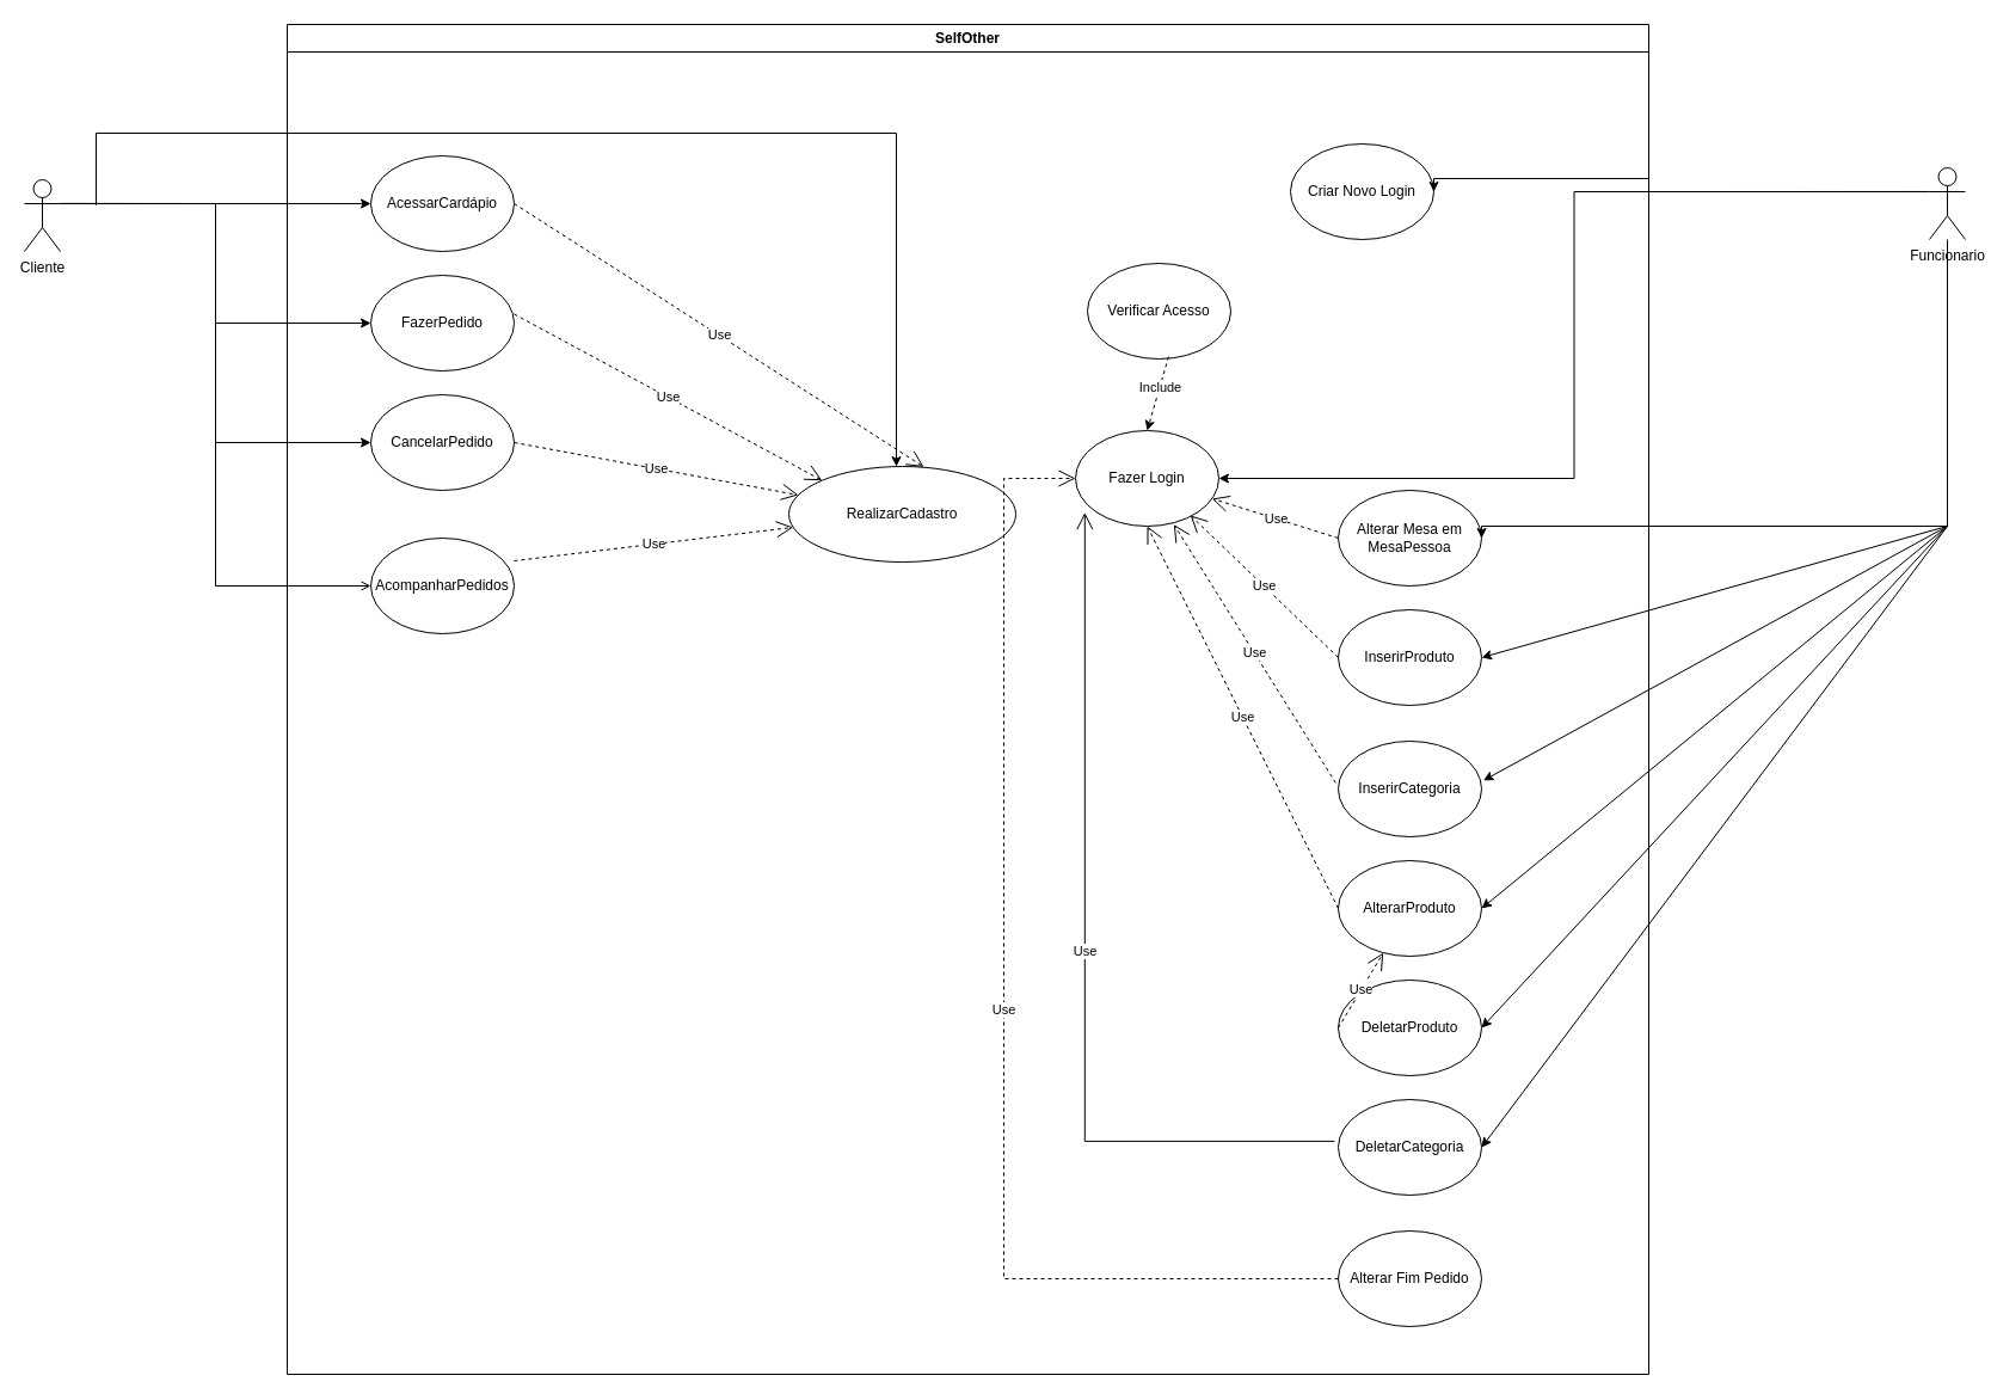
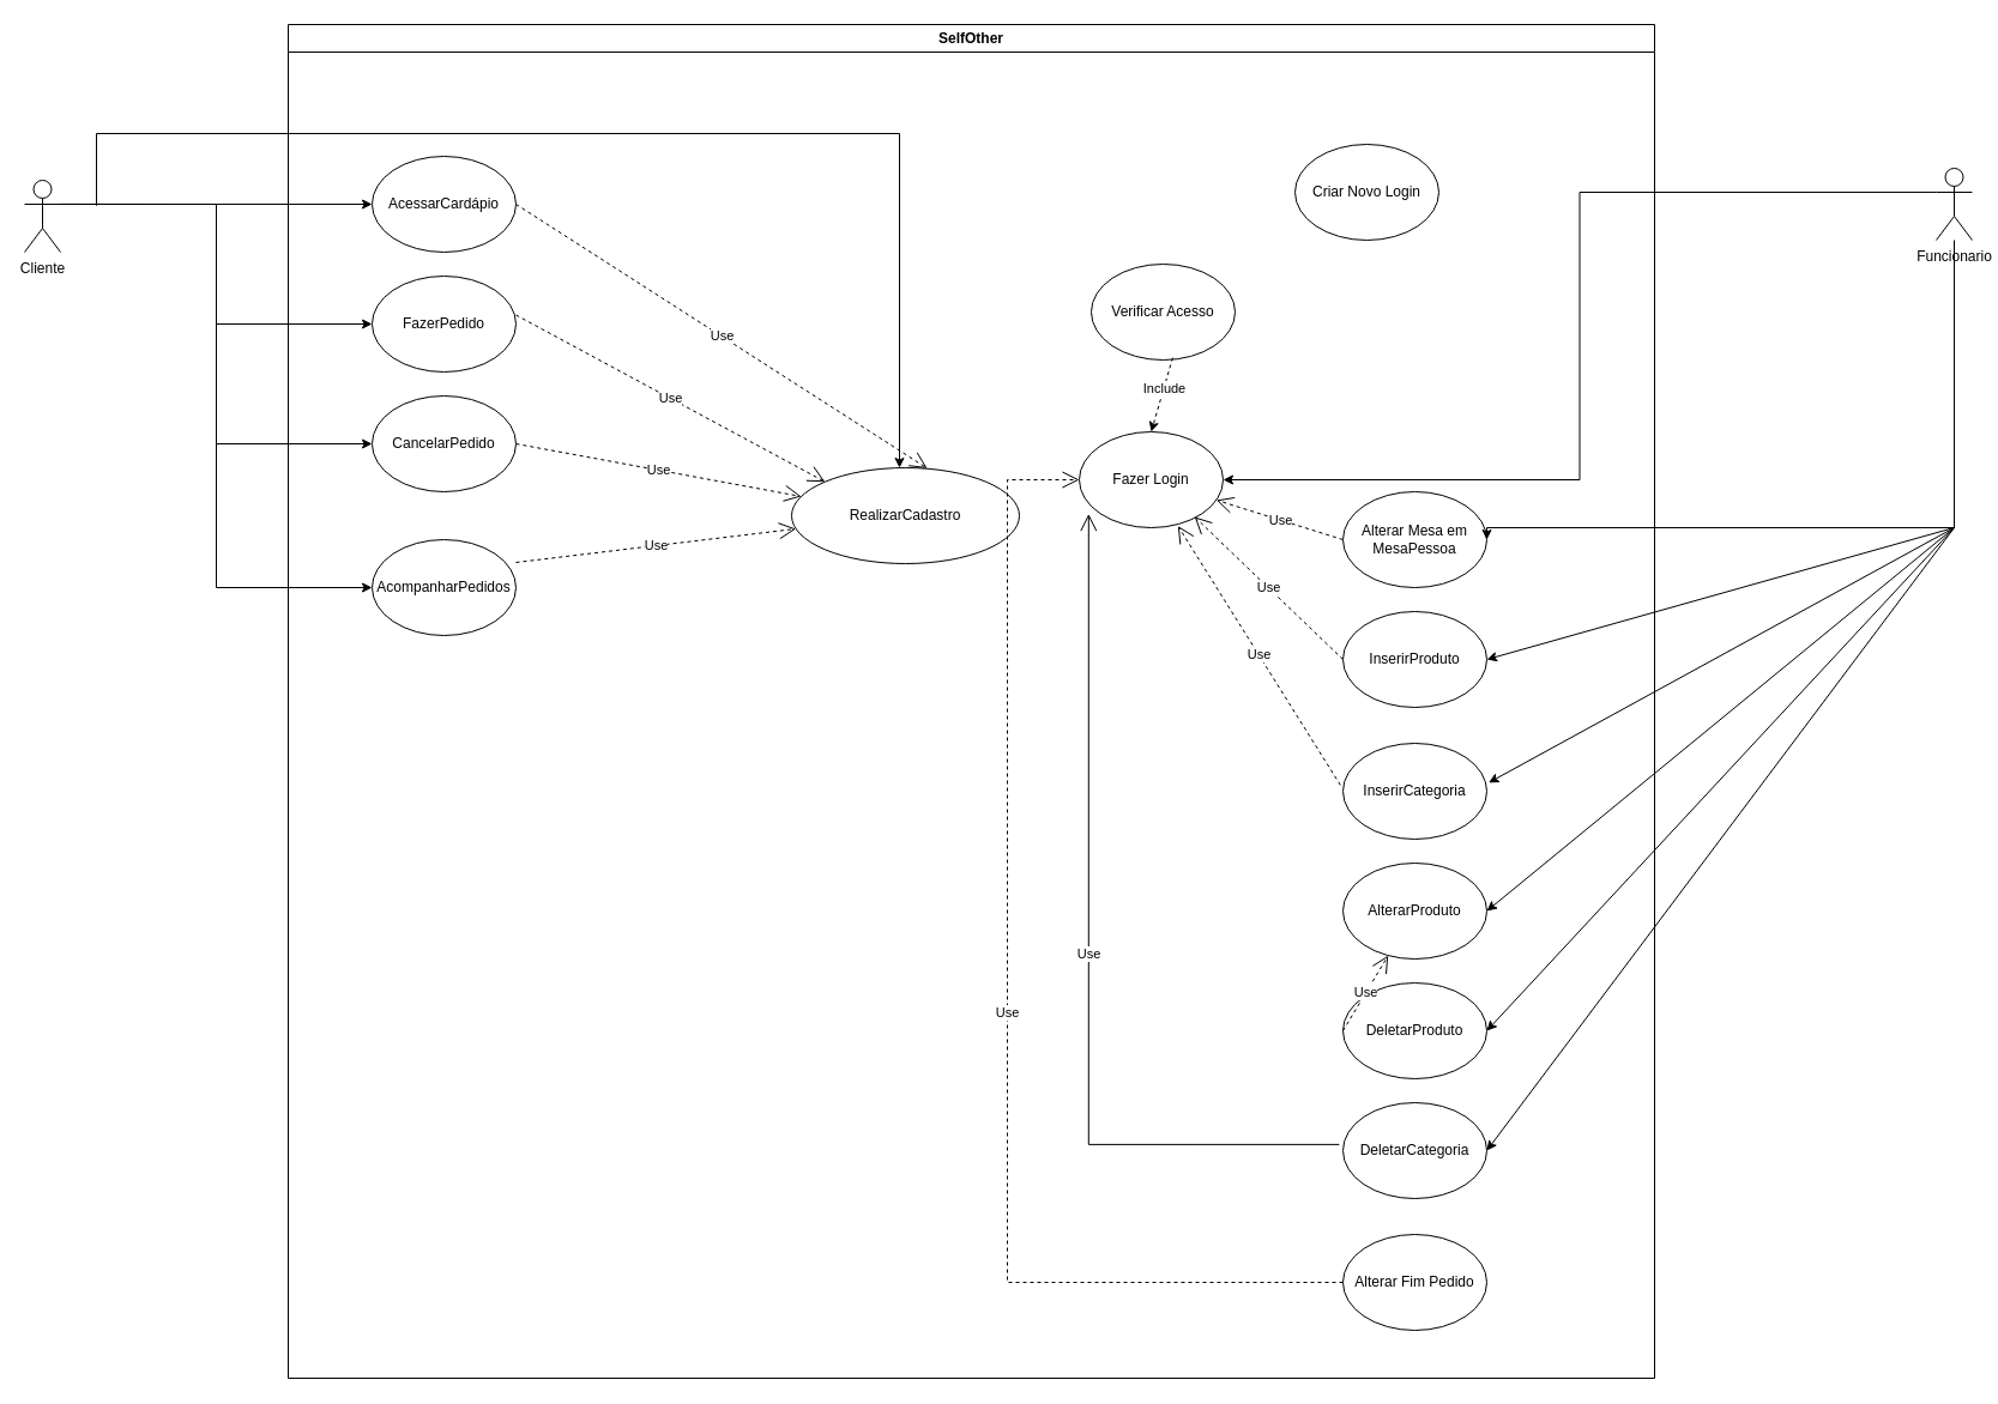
- <mxCell id="39" style="edgeStyle=orthogonalEdgeStyle;rounded=0;orthogonalLoop=1;jettySize=auto;html=1;exitX=0;exitY=0.333;exitDx=0;exitDy=0;exitPerimeter=0;entryX=1;entryY=0.5;entryDx=0;entryDy=0;" parent="1" source="8" target="11" edge="1"><mxGeometry relative="1" as="geometry"><mxPoint x="1190" y="149" as="targetPoint" /><Array as="points"><mxPoint x="1380" y="160" /><mxPoint x="1380" y="149" /><mxPoint x="1200" y="149" /></Array></mxGeometry></mxCell>
- <mxCell id="5" style="edgeStyle=orthogonalEdgeStyle;rounded=0;orthogonalLoop=1;jettySize=auto;html=1;exitX=1;exitY=0.333;exitDx=0;exitDy=0;exitPerimeter=0;entryX=0;entryY=0.5;entryDx=0;entryDy=0;endArrow=open;" parent="1" source="6" target="25" edge="1"><mxGeometry relative="1" as="geometry" /></mxCell>
+ <mxCell id="5" style="edgeStyle=orthogonalEdgeStyle;rounded=0;orthogonalLoop=1;jettySize=auto;html=1;exitX=1;exitY=0.333;exitDx=0;exitDy=0;exitPerimeter=0;entryX=0;entryY=0.5;entryDx=0;entryDy=0;" parent="1" source="6" target="25" edge="1"><mxGeometry relative="1" as="geometry" /></mxCell>
- <mxCell id="34" value="Use" style="endArrow=open;endSize=12;dashed=1;html=1;rounded=0;exitX=0;exitY=0.5;exitDx=0;exitDy=0;entryX=0.5;entryY=1;entryDx=0;entryDy=0;" parent="9" source="16" target="10" edge="1"><mxGeometry width="160" relative="1" as="geometry"><mxPoint x="630" y="560" as="sourcePoint" /><mxPoint x="790" y="560" as="targetPoint" /></mxGeometry></mxCell>
